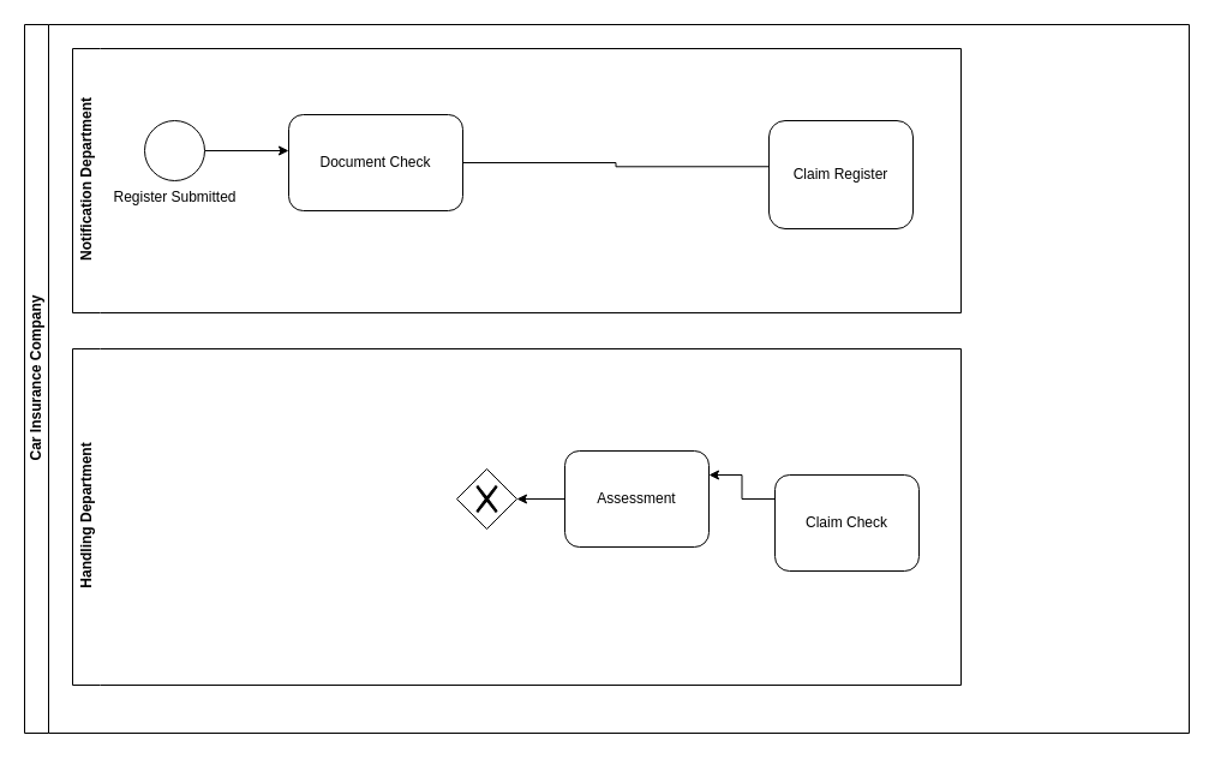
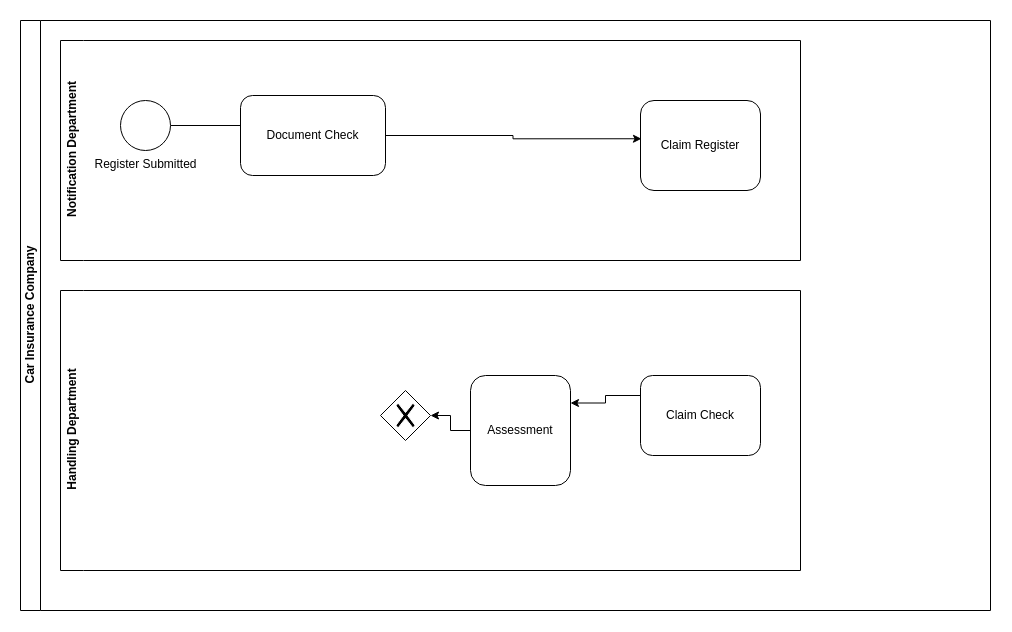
- <mxCell id="4" style="edgeStyle=orthogonalEdgeStyle;rounded=0;orthogonalLoop=1;jettySize=auto;html=1;entryX=0;entryY=0.375;entryDx=0;entryDy=0;entryPerimeter=0;" edge="1" parent="3" source="5" target="7"><mxGeometry relative="1" as="geometry" /></mxCell>
+ <mxCell id="4" style="edgeStyle=orthogonalEdgeStyle;rounded=0;orthogonalLoop=1;jettySize=auto;html=1;entryX=0;entryY=0.375;entryDx=0;entryDy=0;entryPerimeter=0;endArrow=none;" edge="1" parent="3" source="5" target="7"><mxGeometry relative="1" as="geometry" /></mxCell>
- <mxCell id="6" style="edgeStyle=orthogonalEdgeStyle;rounded=0;orthogonalLoop=1;jettySize=auto;html=1;exitX=1;exitY=0.5;exitDx=0;exitDy=0;entryX=0.008;entryY=0.425;entryDx=0;entryDy=0;entryPerimeter=0;endArrow=none;" edge="1" parent="3" source="7" target="8"><mxGeometry relative="1" as="geometry" /></mxCell>
+ <mxCell id="6" style="edgeStyle=orthogonalEdgeStyle;rounded=0;orthogonalLoop=1;jettySize=auto;html=1;exitX=1;exitY=0.5;exitDx=0;exitDy=0;entryX=0.008;entryY=0.425;entryDx=0;entryDy=0;entryPerimeter=0;" edge="1" parent="3" source="7" target="8"><mxGeometry relative="1" as="geometry" /></mxCell>
- <mxCell id="13" value="Assessment" style="shape=ext;rounded=1;html=1;whiteSpace=wrap;" vertex="1" parent="9"><mxGeometry x="410" y="85" width="120" height="80" as="geometry" /></mxCell>
+ <mxCell id="13" value="Assessment" style="shape=ext;rounded=1;html=1;whiteSpace=wrap;" vertex="1" parent="9"><mxGeometry x="410" y="85" width="100" height="110" as="geometry" /></mxCell>
- <mxCell id="11" value="Claim Check" style="shape=ext;rounded=1;html=1;whiteSpace=wrap;" vertex="1" parent="9"><mxGeometry x="585" y="105" width="120" height="80" as="geometry" /></mxCell>
+ <mxCell id="11" value="Claim Check" style="shape=ext;rounded=1;html=1;whiteSpace=wrap;" vertex="1" parent="9"><mxGeometry x="580" y="85" width="120" height="80" as="geometry" /></mxCell>
